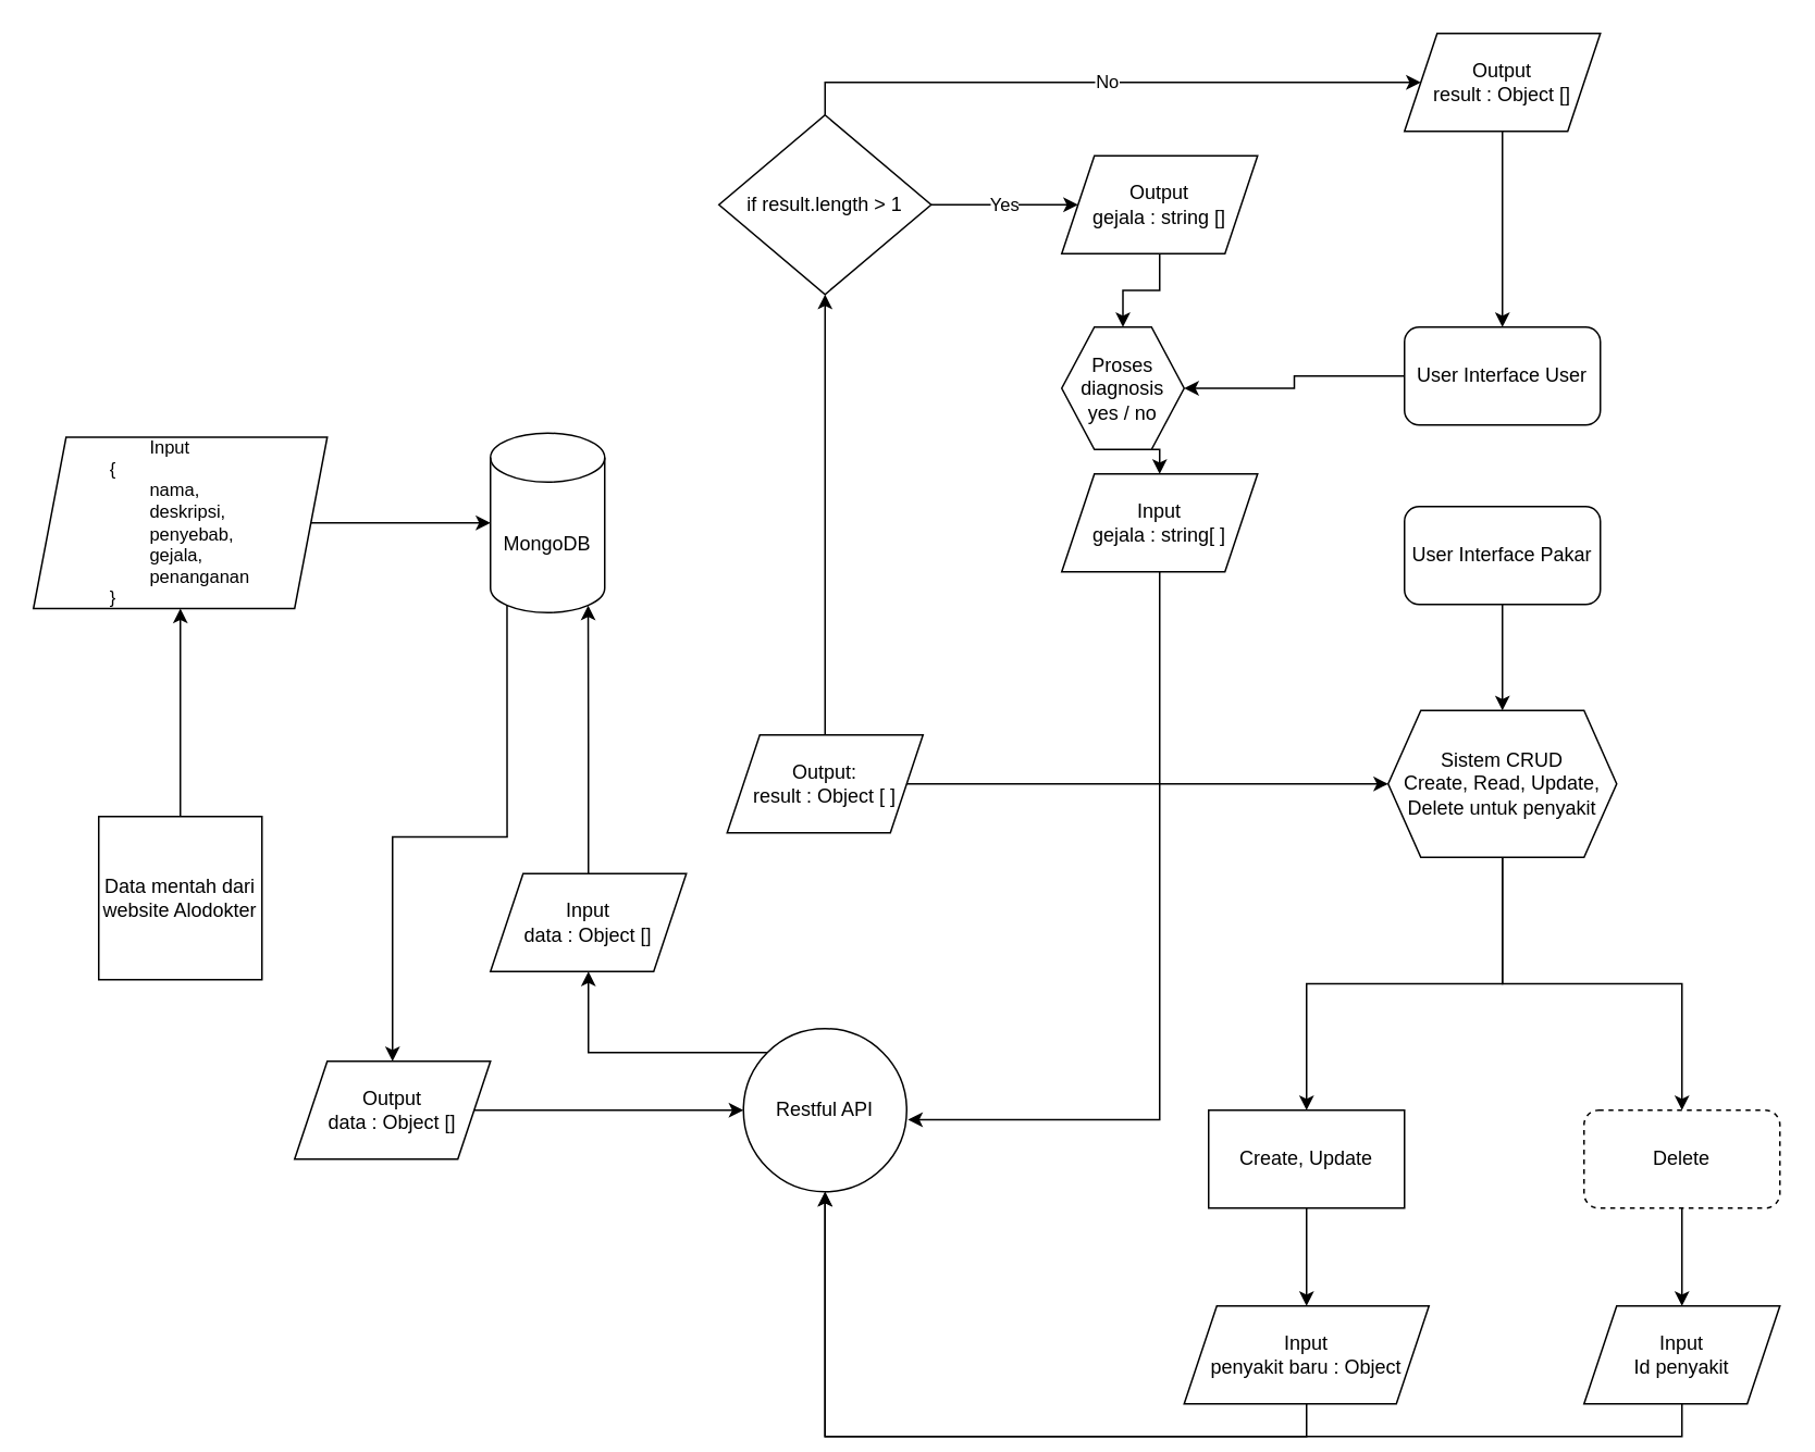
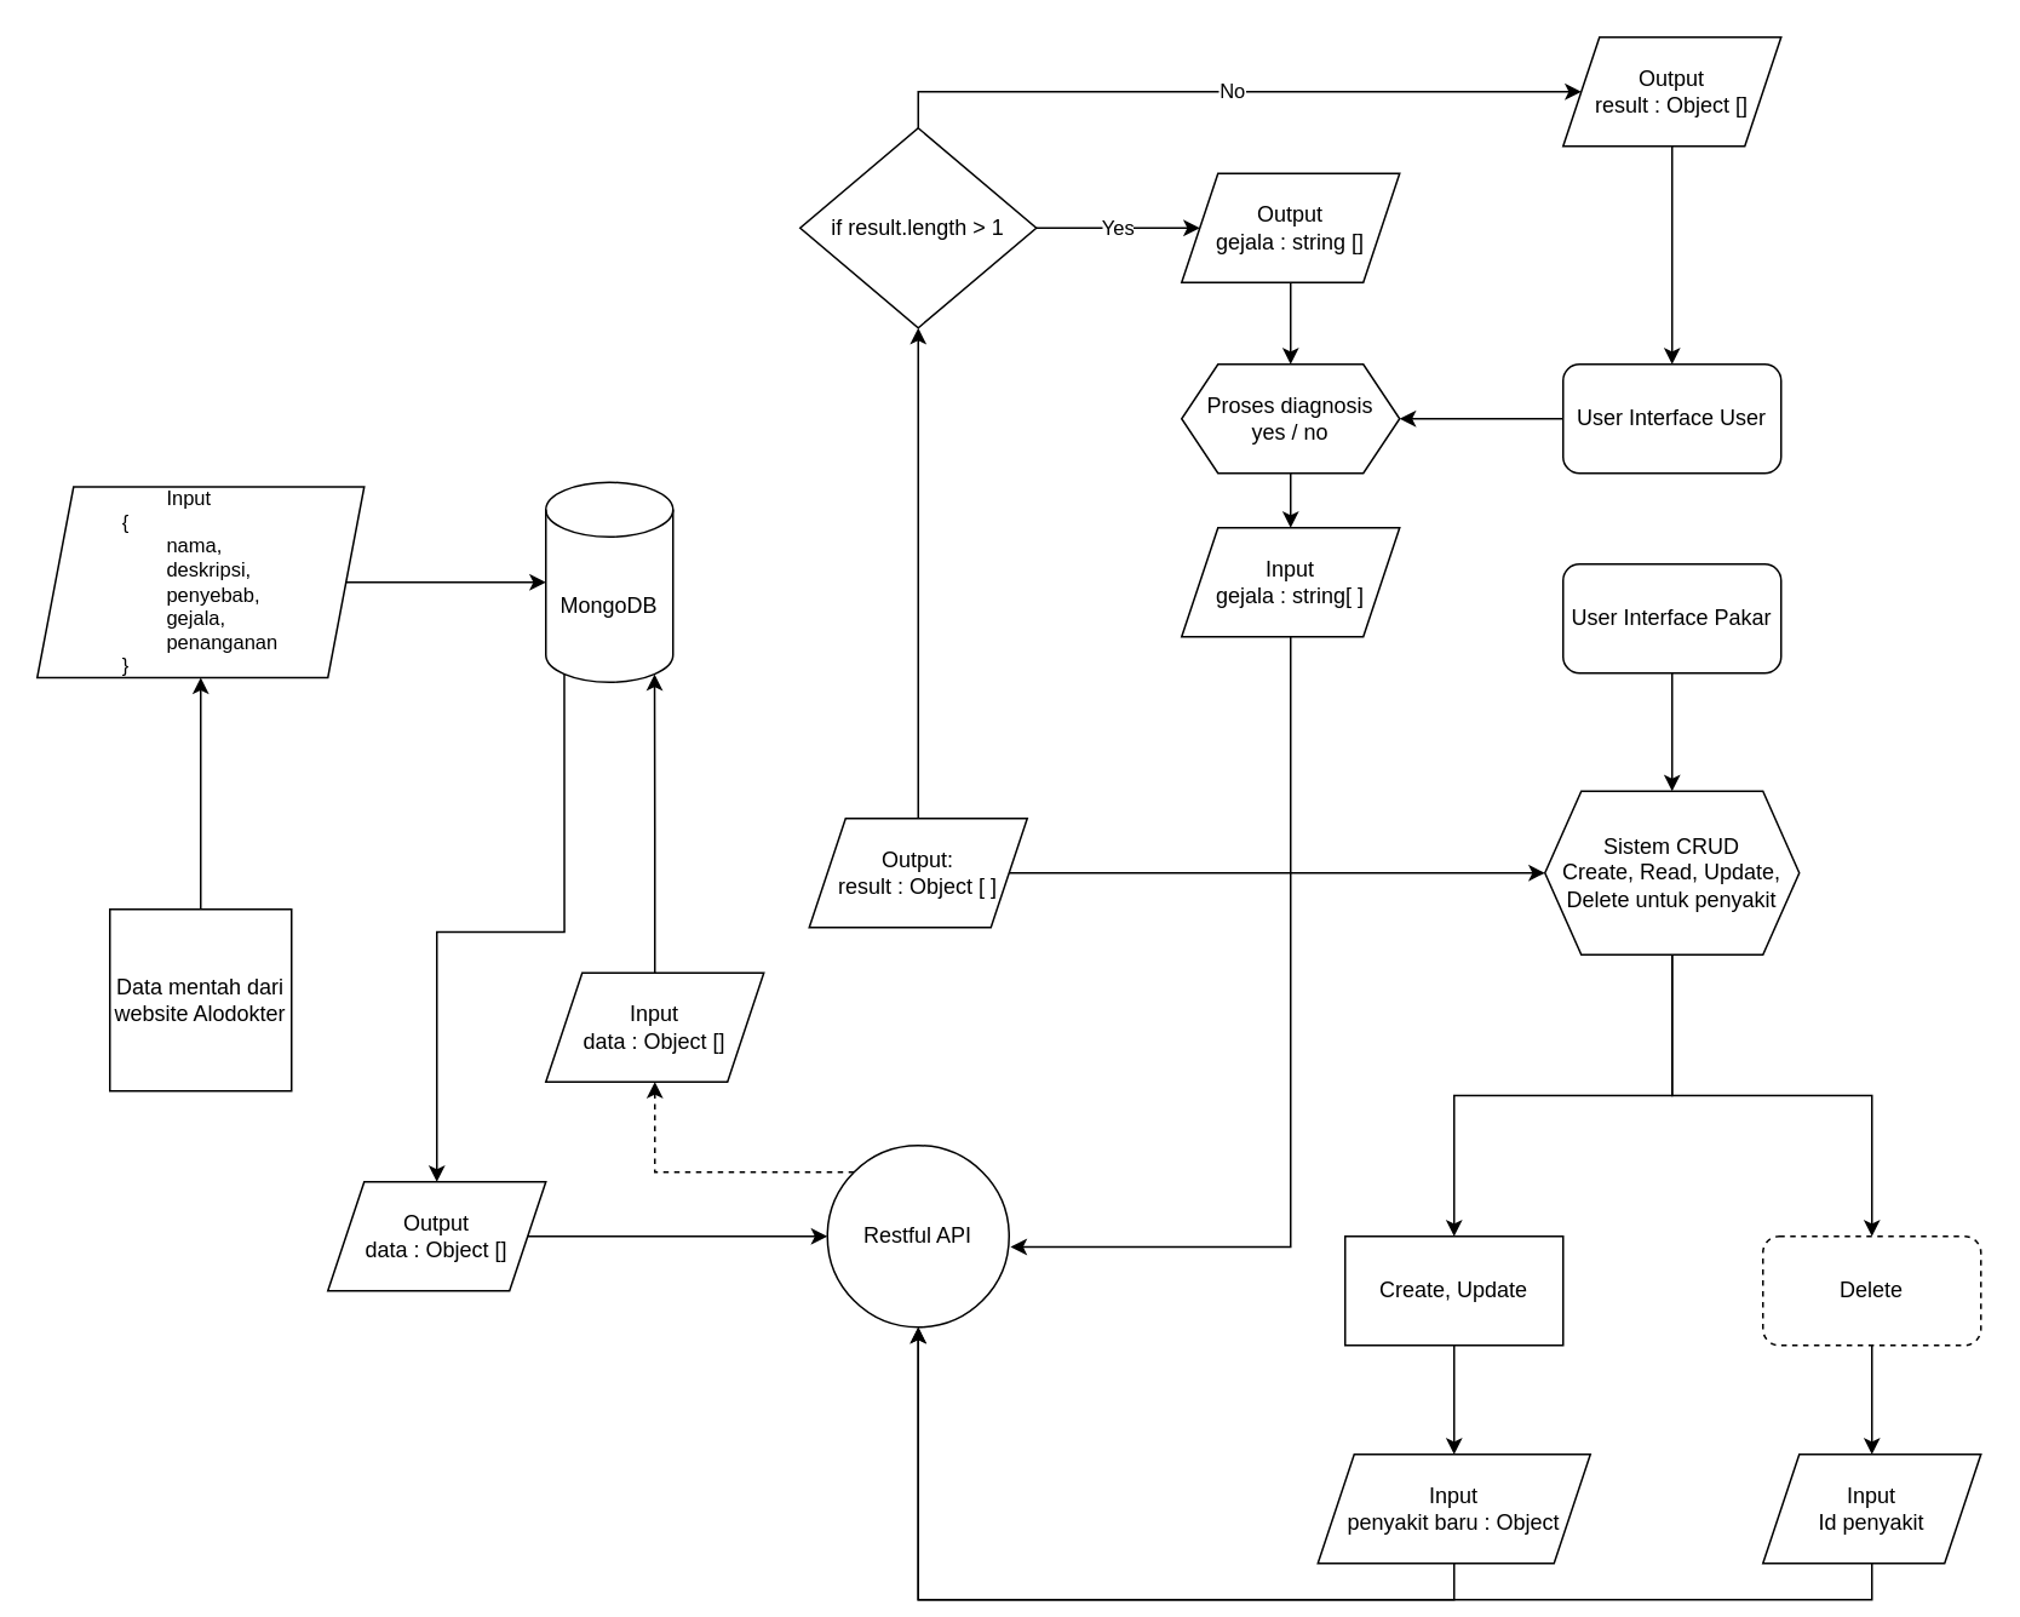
- <mxCell id="21" value="Proses diagnosis&lt;div&gt;yes / no&lt;/div&gt;" style="shape=hexagon;perimeter=hexagonPerimeter2;whiteSpace=wrap;html=1;fixedSize=1;" vertex="1" parent="1"><mxGeometry x="650" y="200" width="75" height="75" as="geometry" /></mxCell>
+ <mxCell id="21" value="Proses diagnosis&lt;div&gt;yes / no&lt;/div&gt;" style="shape=hexagon;perimeter=hexagonPerimeter2;whiteSpace=wrap;html=1;fixedSize=1;" vertex="1" parent="1"><mxGeometry x="650" y="200" width="120" height="60" as="geometry" /></mxCell>
- <mxCell id="2" style="edgeStyle=orthogonalEdgeStyle;rounded=0;orthogonalLoop=1;jettySize=auto;html=1;exitX=0;exitY=0;exitDx=0;exitDy=0;entryX=0.5;entryY=1;entryDx=0;entryDy=0;" edge="1" parent="1" source="3" target="41"><mxGeometry relative="1" as="geometry" /></mxCell>
+ <mxCell id="2" style="edgeStyle=orthogonalEdgeStyle;rounded=0;orthogonalLoop=1;jettySize=auto;html=1;exitX=0;exitY=0;exitDx=0;exitDy=0;entryX=0.5;entryY=1;entryDx=0;entryDy=0;dashed=1;" edge="1" parent="1" source="3" target="41"><mxGeometry relative="1" as="geometry" /></mxCell>
